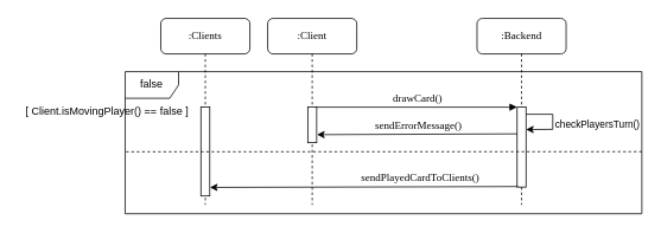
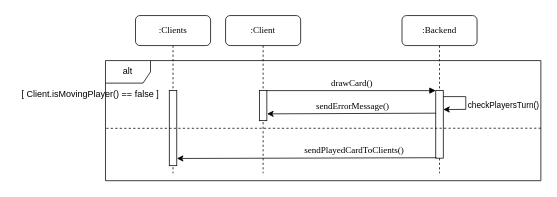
- <mxCell id="2" value="false" style="shape=umlFrame;whiteSpace=wrap;html=1;" vertex="1" parent="1"><mxGeometry x="140" y="80" width="580" height="160" as="geometry" /></mxCell>
+ <mxCell id="2" value="alt" style="shape=umlFrame;whiteSpace=wrap;html=1;" vertex="1" parent="1"><mxGeometry x="140" y="80" width="580" height="160" as="geometry" /></mxCell>
